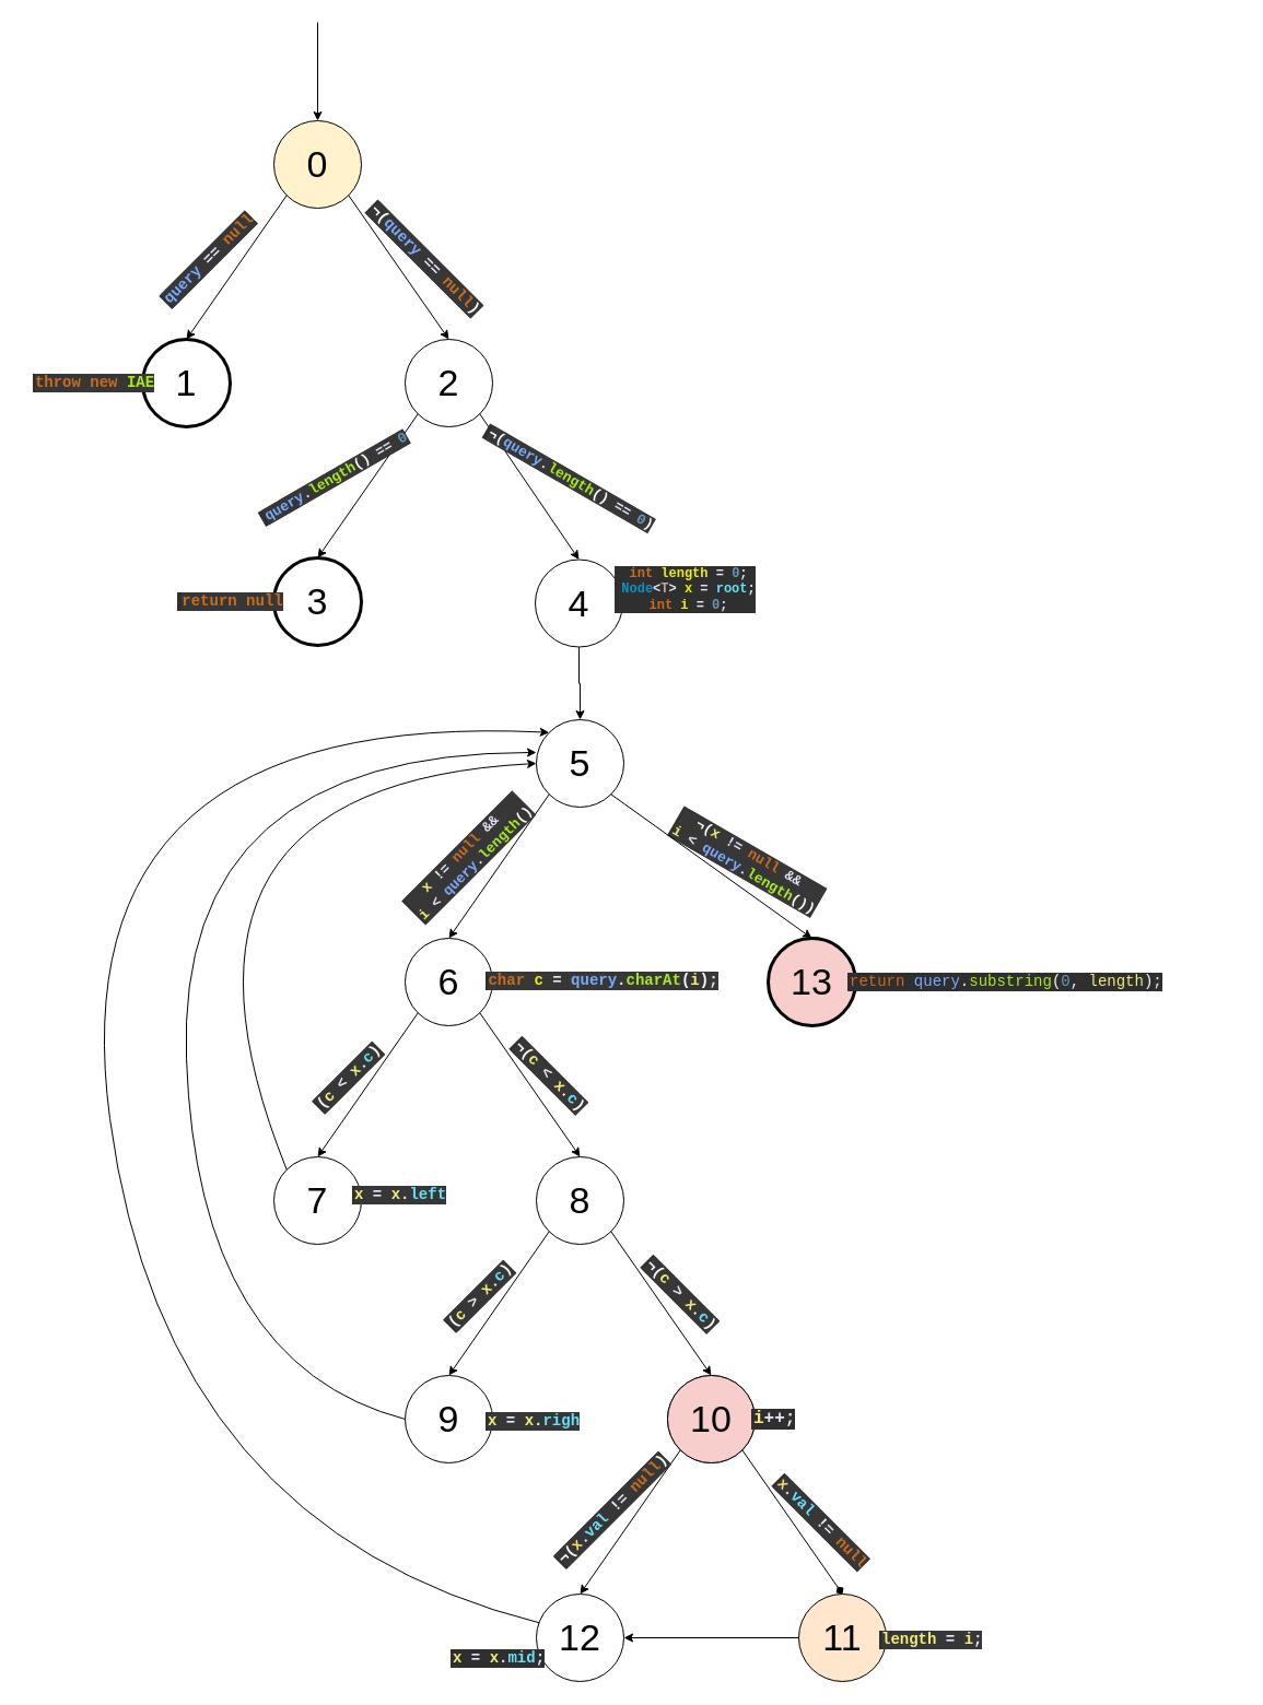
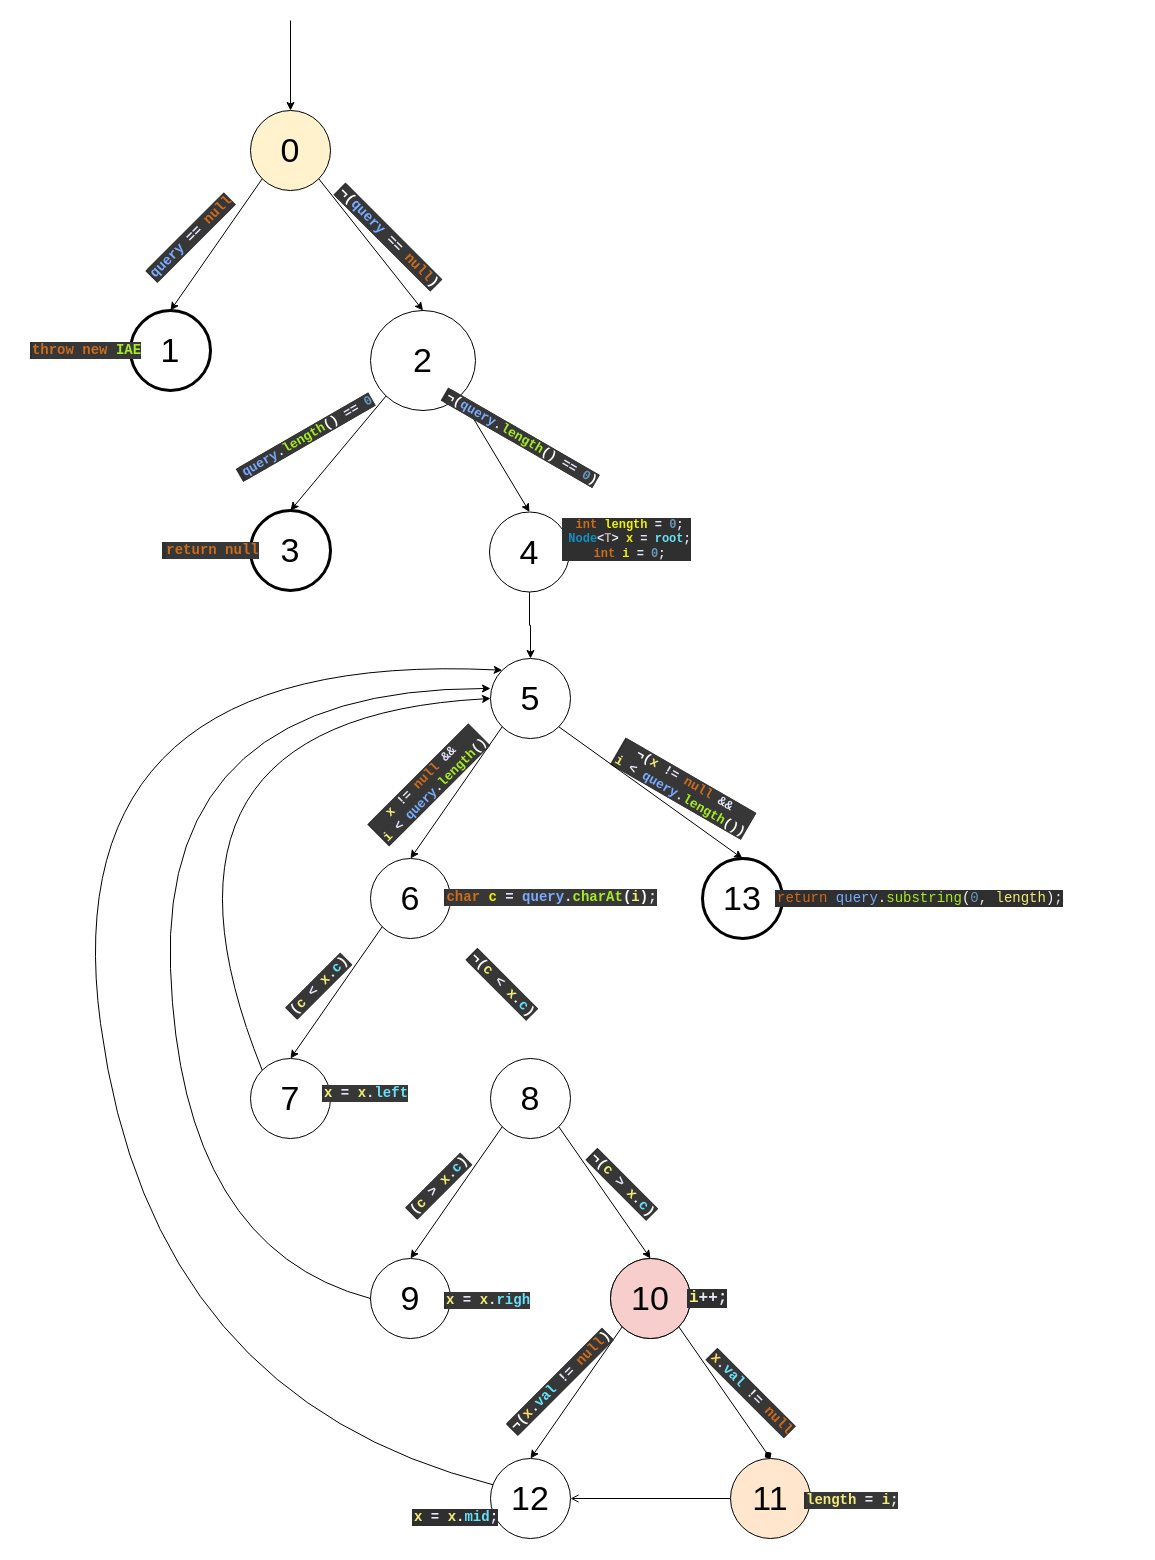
- <mxCell id="4" value="2" style="ellipse;whiteSpace=wrap;html=1;aspect=fixed;fontSize=34;" parent="1" vertex="1"><mxGeometry x="370" y="310" width="80" height="80" as="geometry" /></mxCell>
+ <mxCell id="4" value="2" style="ellipse;whiteSpace=wrap;html=1;aspect=fixed;fontSize=34;" parent="1" vertex="1"><mxGeometry x="370" y="310" width="105" height="100" as="geometry" /></mxCell>
- <mxCell id="19" value="13" style="ellipse;whiteSpace=wrap;html=1;aspect=fixed;fontSize=34;strokeWidth=3;fillColor=#f8cecc;" parent="1" vertex="1"><mxGeometry x="702" y="858" width="80" height="80" as="geometry" /></mxCell>
+ <mxCell id="19" value="13" style="ellipse;whiteSpace=wrap;html=1;aspect=fixed;fontSize=34;strokeWidth=3;" parent="1" vertex="1"><mxGeometry x="702" y="858" width="80" height="80" as="geometry" /></mxCell>
- <mxCell id="26" value="" style="endArrow=classic;html=1;rounded=0;fontSize=34;entryX=0.5;entryY=0;entryDx=0;entryDy=0;exitX=1;exitY=1;exitDx=0;exitDy=0;" parent="1" source="18" target="24" edge="1"><mxGeometry width="50" height="50" relative="1" as="geometry"><mxPoint x="500" y="918" as="sourcePoint" /><mxPoint x="292.5" y="1403" as="targetPoint" /></mxGeometry></mxCell>
- <mxCell id="41" style="edgeStyle=orthogonalEdgeStyle;rounded=0;orthogonalLoop=1;jettySize=auto;html=1;exitX=0;exitY=0.5;exitDx=0;exitDy=0;entryX=1;entryY=0.5;entryDx=0;entryDy=0;" parent="1" source="42" target="40" edge="1"><mxGeometry relative="1" as="geometry" /></mxCell>
+ <mxCell id="41" style="edgeStyle=orthogonalEdgeStyle;rounded=0;orthogonalLoop=1;jettySize=auto;html=1;exitX=0;exitY=0.5;exitDx=0;exitDy=0;entryX=1;entryY=0.5;entryDx=0;entryDy=0;endArrow=open;" parent="1" source="42" target="40" edge="1"><mxGeometry relative="1" as="geometry" /></mxCell>
